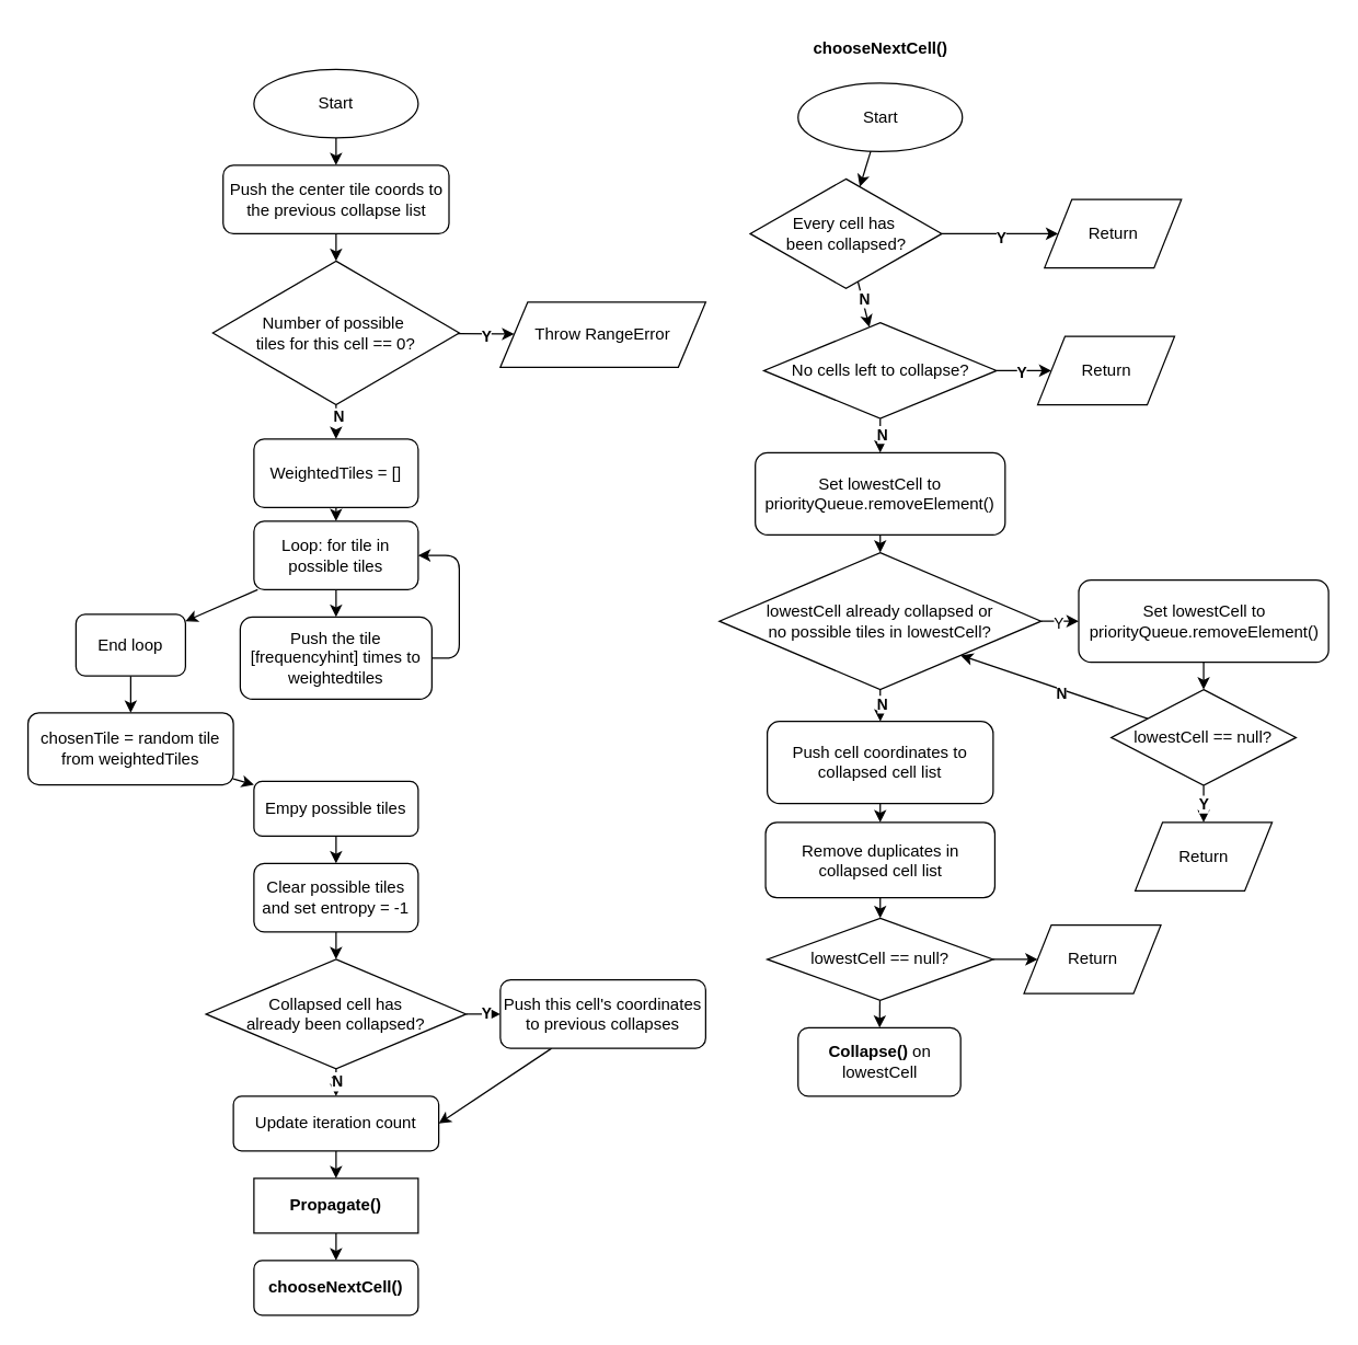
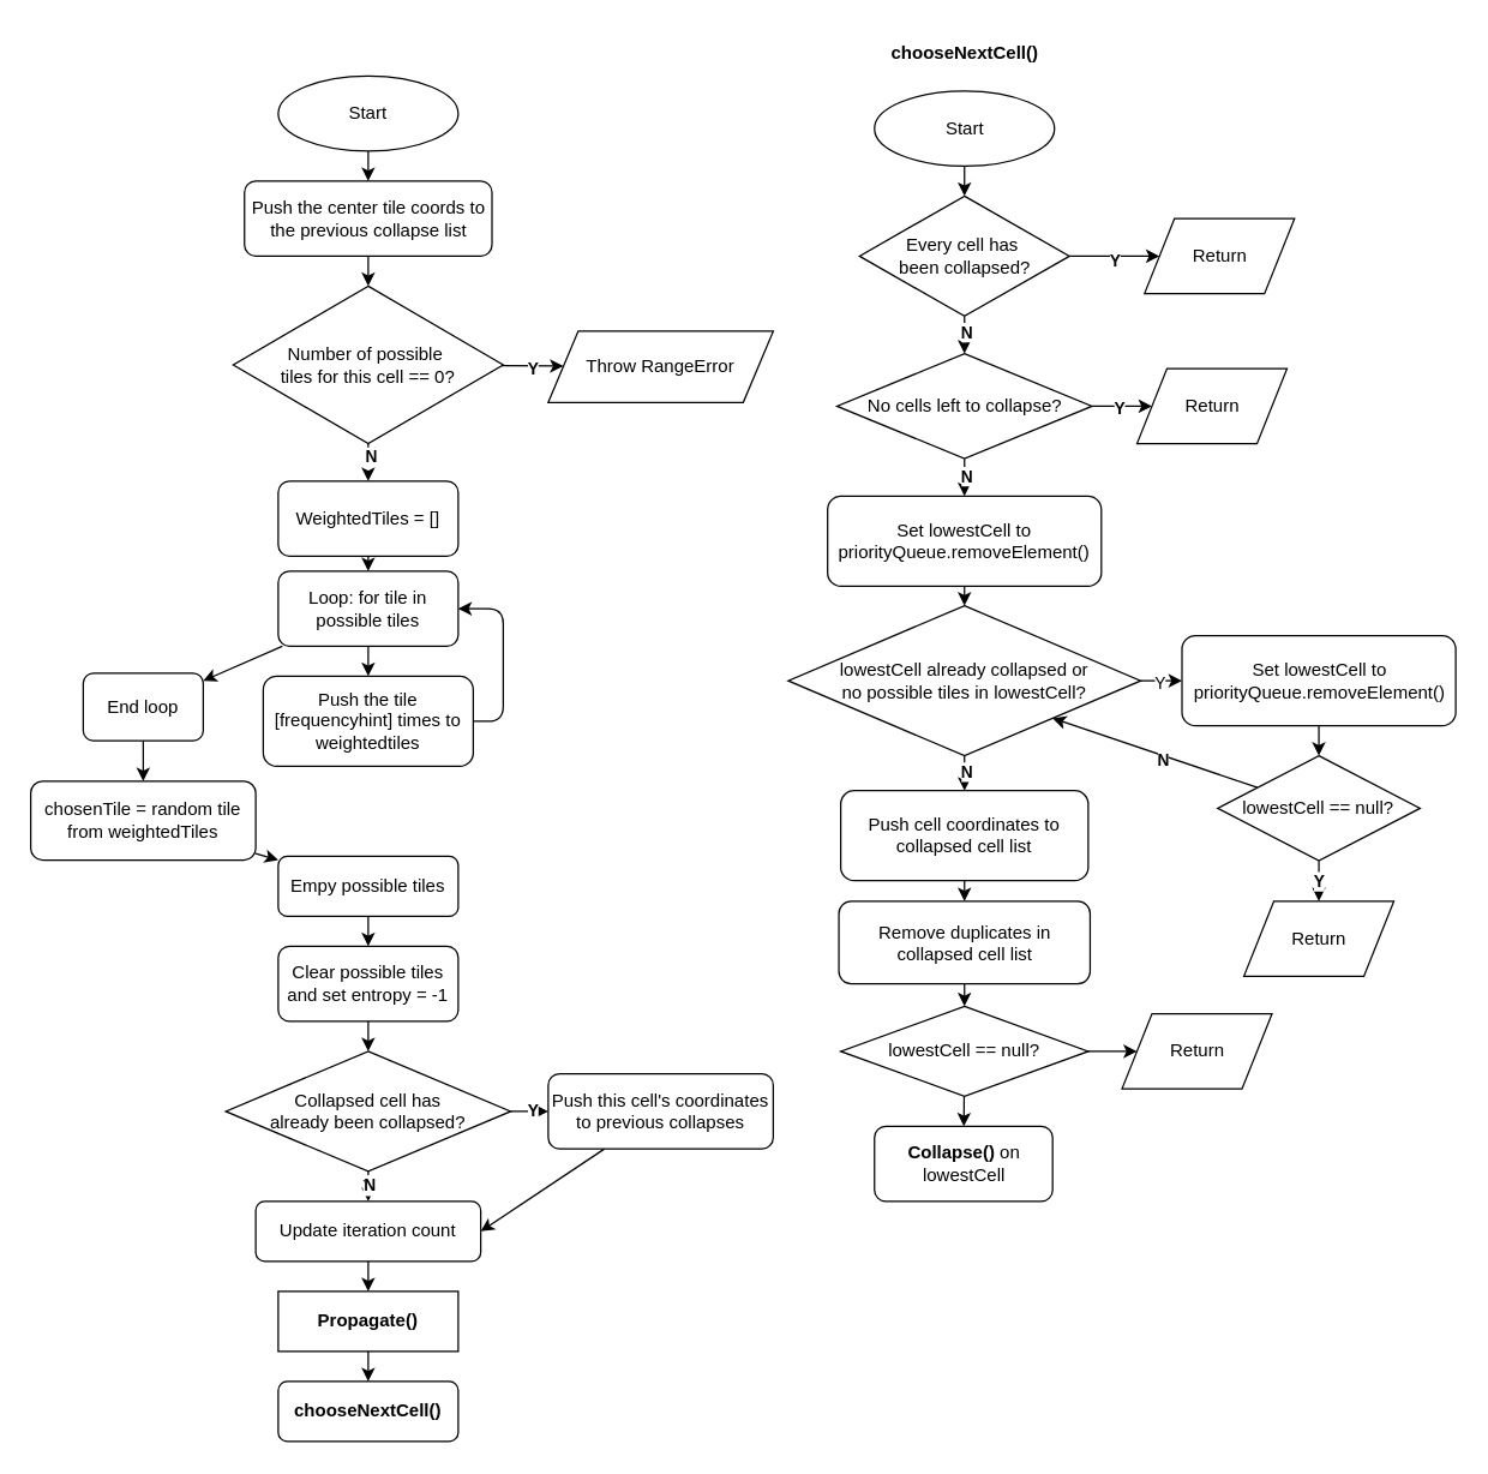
- <mxCell id="41" value="Every cell has&amp;nbsp;&lt;div&gt;been collapsed?&lt;/div&gt;" style="rhombus;whiteSpace=wrap;html=1;rounded=0;" vertex="1" parent="1"><mxGeometry x="547.5" y="130" width="140" height="80" as="geometry" /></mxCell>
+ <mxCell id="41" value="Every cell has&amp;nbsp;&lt;div&gt;been collapsed?&lt;/div&gt;" style="rhombus;whiteSpace=wrap;html=1;rounded=0;" vertex="1" parent="1"><mxGeometry x="572.5" y="130" width="140" height="80" as="geometry" /></mxCell>
